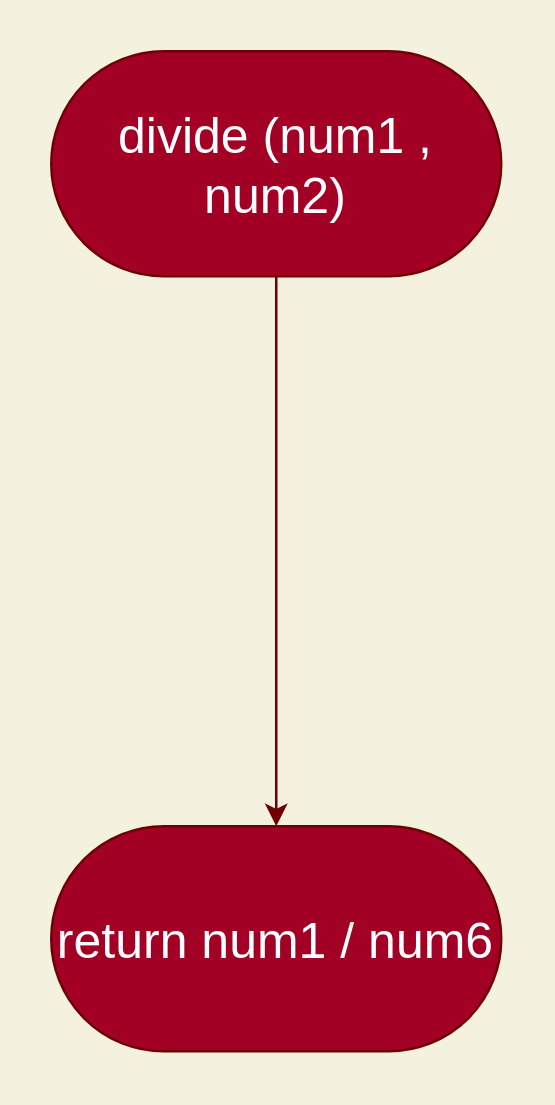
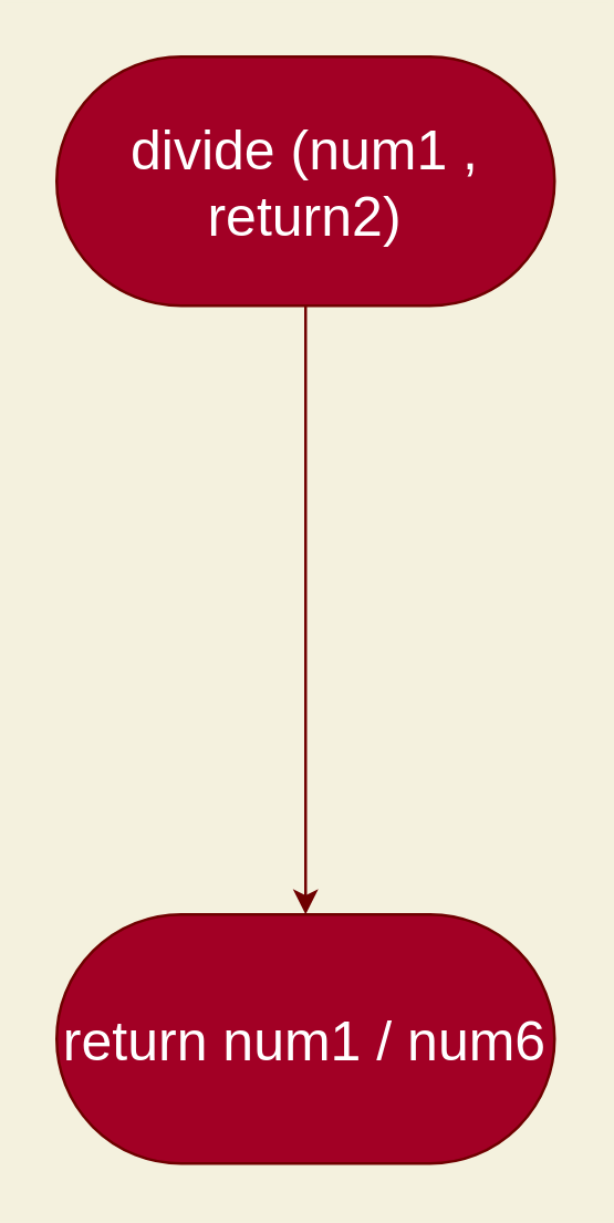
- <mxCell id="4" value="&lt;font style=&quot;font-size: 20px&quot;&gt;divide (num1 , num2)&lt;/font&gt;" style="rounded=1;whiteSpace=wrap;html=1;sketch=0;strokeColor=#6F0000;fillColor=#a20025;arcSize=50;fontColor=#ffffff;" vertex="1" parent="1"><mxGeometry x="20" y="20" width="180" height="90" as="geometry" /></mxCell>
+ <mxCell id="4" value="&lt;font style=&quot;font-size: 20px&quot;&gt;divide (num1 , return2)&lt;/font&gt;" style="rounded=1;whiteSpace=wrap;html=1;sketch=0;strokeColor=#6F0000;fillColor=#a20025;arcSize=50;fontColor=#ffffff;" vertex="1" parent="1"><mxGeometry x="20" y="20" width="180" height="90" as="geometry" /></mxCell>
